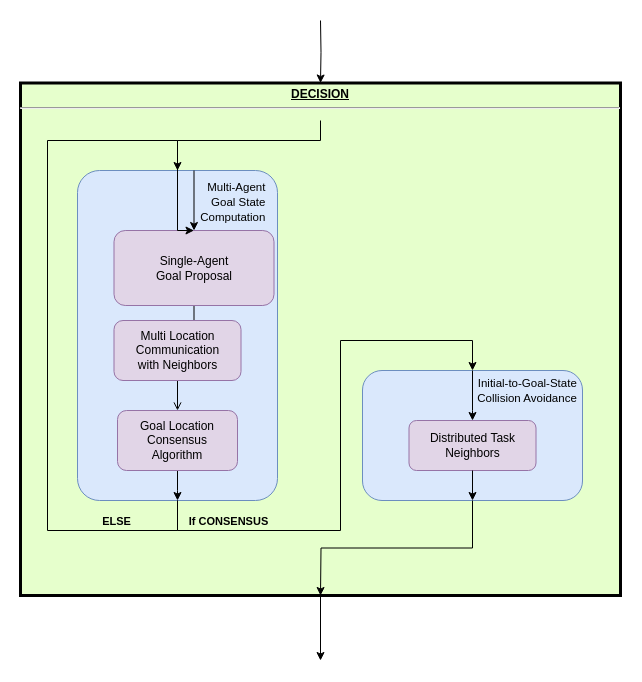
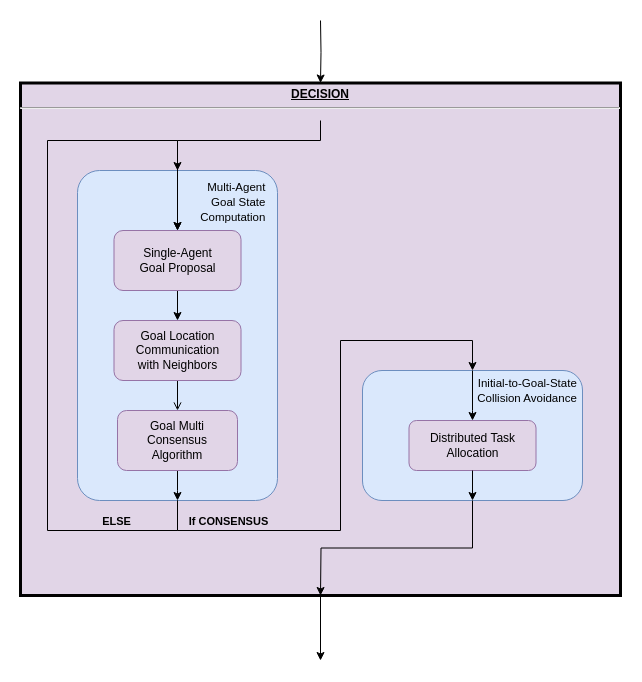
- <mxCell id="16" value="Single-Agent&lt;br&gt;Goal Proposal" style="rounded=1;whiteSpace=wrap;html=1;fillColor=#e1d5e7;strokeColor=#9673a6;" parent="1" vertex="1"><mxGeometry x="113.5" y="230" width="160" height="75" as="geometry" /></mxCell>
+ <mxCell id="16" value="Single-Agent&lt;br&gt;Goal Proposal" style="rounded=1;whiteSpace=wrap;html=1;fillColor=#e1d5e7;strokeColor=#9673a6;" parent="1" vertex="1"><mxGeometry x="113.5" y="230" width="127" height="60" as="geometry" /></mxCell>
- <mxCell id="2" value="&lt;p style=&quot;margin: 0px; margin-top: 4px; text-align: center; text-decoration: underline;&quot;&gt;&lt;strong&gt;DECISION&lt;/strong&gt;&lt;/p&gt;&lt;hr&gt;&lt;p style=&quot;margin: 0px; margin-left: 8px;&quot;&gt;&lt;br&gt;&lt;/p&gt;" style="verticalAlign=middle;align=center;overflow=fill;fontSize=12;fontFamily=Helvetica;html=1;rounded=0;fontStyle=1;strokeWidth=3;fillColor=#E6FFCC" parent="1" vertex="1"><mxGeometry x="20" y="82.5" width="600" height="512.5" as="geometry" /></mxCell>
+ <mxCell id="2" value="&lt;p style=&quot;margin: 0px; margin-top: 4px; text-align: center; text-decoration: underline;&quot;&gt;&lt;strong&gt;DECISION&lt;/strong&gt;&lt;/p&gt;&lt;hr&gt;&lt;p style=&quot;margin: 0px; margin-left: 8px;&quot;&gt;&lt;br&gt;&lt;/p&gt;" style="verticalAlign=middle;align=center;overflow=fill;fontSize=12;fontFamily=Helvetica;html=1;rounded=0;fontStyle=1;strokeWidth=3;fillColor=#e1d5e7;" parent="1" vertex="1"><mxGeometry x="20" y="82.5" width="600" height="512.5" as="geometry" /></mxCell>
- <mxCell id="18" value="Multi Location&lt;br&gt;Communication&lt;br&gt;with Neighbors" style="rounded=1;whiteSpace=wrap;html=1;fillColor=#e1d5e7;strokeColor=#9673a6;" parent="1" vertex="1"><mxGeometry x="113.5" y="320" width="127" height="60" as="geometry" /></mxCell>
+ <mxCell id="18" value="Goal Location&lt;br&gt;Communication&lt;br&gt;with Neighbors" style="rounded=1;whiteSpace=wrap;html=1;fillColor=#e1d5e7;strokeColor=#9673a6;" parent="1" vertex="1"><mxGeometry x="113.5" y="320" width="127" height="60" as="geometry" /></mxCell>
- <mxCell id="23" value="Goal Location&lt;br&gt;Consensus&lt;br&gt;Algorithm" style="whiteSpace=wrap;html=1;fillColor=#e1d5e7;strokeColor=#9673a6;rounded=1;" parent="1" vertex="1"><mxGeometry x="117" y="410" width="120" height="60" as="geometry" /></mxCell>
+ <mxCell id="23" value="Goal Multi&lt;br&gt;Consensus&lt;br&gt;Algorithm" style="whiteSpace=wrap;html=1;fillColor=#e1d5e7;strokeColor=#9673a6;rounded=1;" parent="1" vertex="1"><mxGeometry x="117" y="410" width="120" height="60" as="geometry" /></mxCell>
- <mxCell id="6" value="Distributed Task Neighbors" style="rounded=1;whiteSpace=wrap;html=1;fillColor=#e1d5e7;strokeColor=#9673a6;" parent="1" vertex="1"><mxGeometry x="408.5" y="420" width="127" height="50" as="geometry" /></mxCell>
+ <mxCell id="6" value="Distributed Task Allocation" style="rounded=1;whiteSpace=wrap;html=1;fillColor=#e1d5e7;strokeColor=#9673a6;" parent="1" vertex="1"><mxGeometry x="408.5" y="420" width="127" height="50" as="geometry" /></mxCell>
